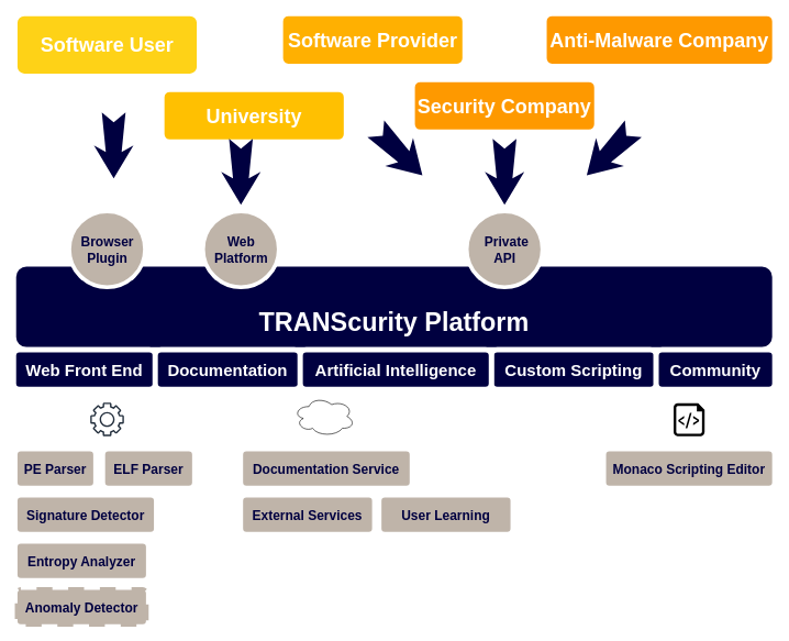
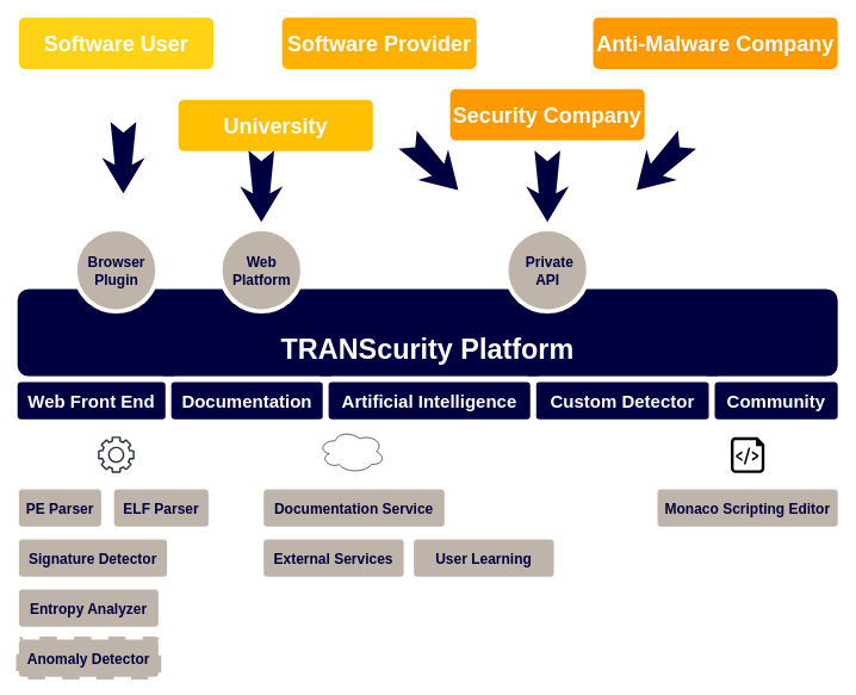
- <mxCell id="6" value="&lt;b&gt;&lt;font style=&quot;font-size: 30px;&quot; color=&quot;#ffffff&quot;&gt;Software Provider&lt;/font&gt;&lt;/b&gt;" style="whiteSpace=wrap;html=1;rounded=1;shadow=0;strokeWidth=8;fontSize=20;align=center;fillColor=#FFB001;strokeColor=#FFFFFF;" parent="1" vertex="1"><mxGeometry x="425" y="20" width="280" height="80" as="geometry" /></mxCell>
+ <mxCell id="6" value="&lt;b&gt;&lt;font style=&quot;font-size: 30px;&quot; color=&quot;#ffffff&quot;&gt;Software Provider&lt;/font&gt;&lt;/b&gt;" style="whiteSpace=wrap;html=1;rounded=1;shadow=0;strokeWidth=8;fontSize=20;align=center;fillColor=#FFB001;strokeColor=#FFFFFF;" parent="1" vertex="1"><mxGeometry x="390" y="20" width="280" height="80" as="geometry" /></mxCell>
- <mxCell id="4" value="&lt;b&gt;&lt;font style=&quot;font-size: 30px;&quot; color=&quot;#ffffff&quot;&gt;Software User&lt;/font&gt;&lt;font style=&quot;font-size: 30px;&quot; color=&quot;#ffffff&quot;&gt;&lt;br&gt;&lt;/font&gt;&lt;/b&gt;" style="whiteSpace=wrap;html=1;rounded=1;shadow=0;strokeWidth=8;fontSize=20;align=center;fillColor=#FED217;strokeColor=#FFFFFF;" parent="1" vertex="1"><mxGeometry x="22" y="20" width="280" height="95" as="geometry" /></mxCell>
+ <mxCell id="4" value="&lt;b&gt;&lt;font style=&quot;font-size: 30px;&quot; color=&quot;#ffffff&quot;&gt;Software User&lt;/font&gt;&lt;font style=&quot;font-size: 30px;&quot; color=&quot;#ffffff&quot;&gt;&lt;br&gt;&lt;/font&gt;&lt;/b&gt;" style="whiteSpace=wrap;html=1;rounded=1;shadow=0;strokeWidth=8;fontSize=20;align=center;fillColor=#FED217;strokeColor=#FFFFFF;" parent="1" vertex="1"><mxGeometry x="22" y="20" width="280" height="80" as="geometry" /></mxCell>
- <mxCell id="18" value="&lt;font style=&quot;font-size: 25px;&quot;&gt;&lt;b&gt;Custom Scripting&lt;br&gt;&lt;/b&gt;&lt;/font&gt;" style="whiteSpace=wrap;html=1;strokeColor=#FFFFFF;fillColor=#000040;rounded=1;strokeWidth=8;fontColor=#FFFFFF;" parent="1" vertex="1"><mxGeometry x="745" y="530" width="250" height="60" as="geometry" /></mxCell>
+ <mxCell id="18" value="&lt;font style=&quot;font-size: 25px;&quot;&gt;&lt;b&gt;Custom Detector&lt;br&gt;&lt;/b&gt;&lt;/font&gt;" style="whiteSpace=wrap;html=1;strokeColor=#FFFFFF;fillColor=#000040;rounded=1;strokeWidth=8;fontColor=#FFFFFF;" parent="1" vertex="1"><mxGeometry x="745" y="530" width="250" height="60" as="geometry" /></mxCell>
